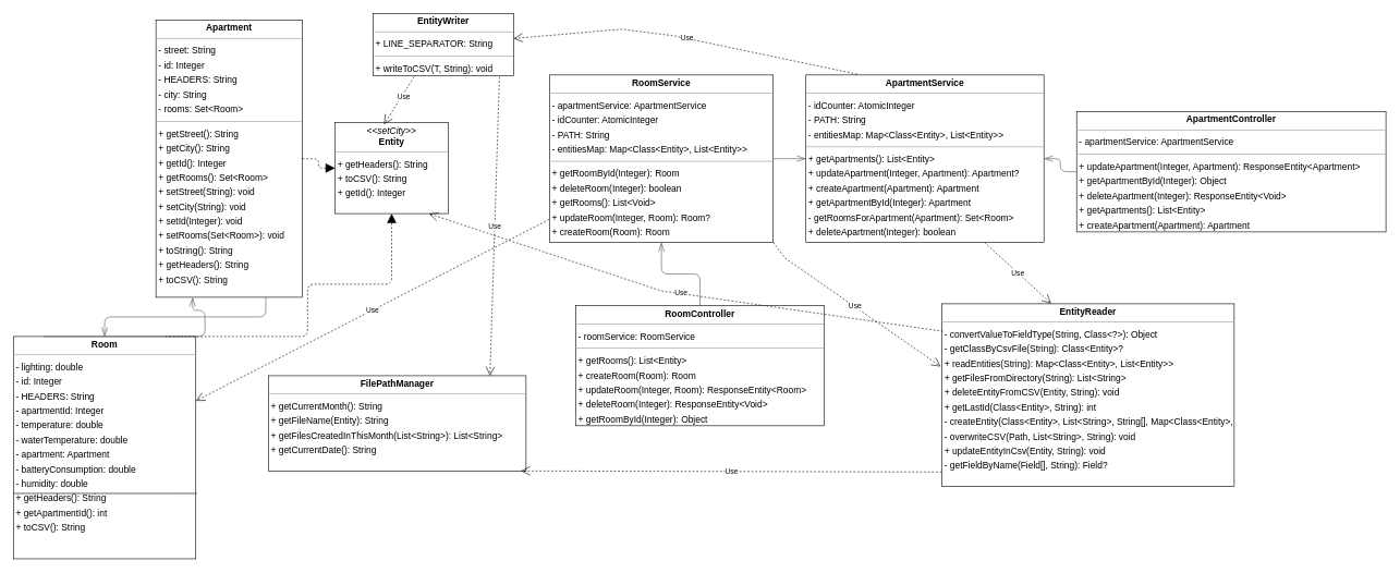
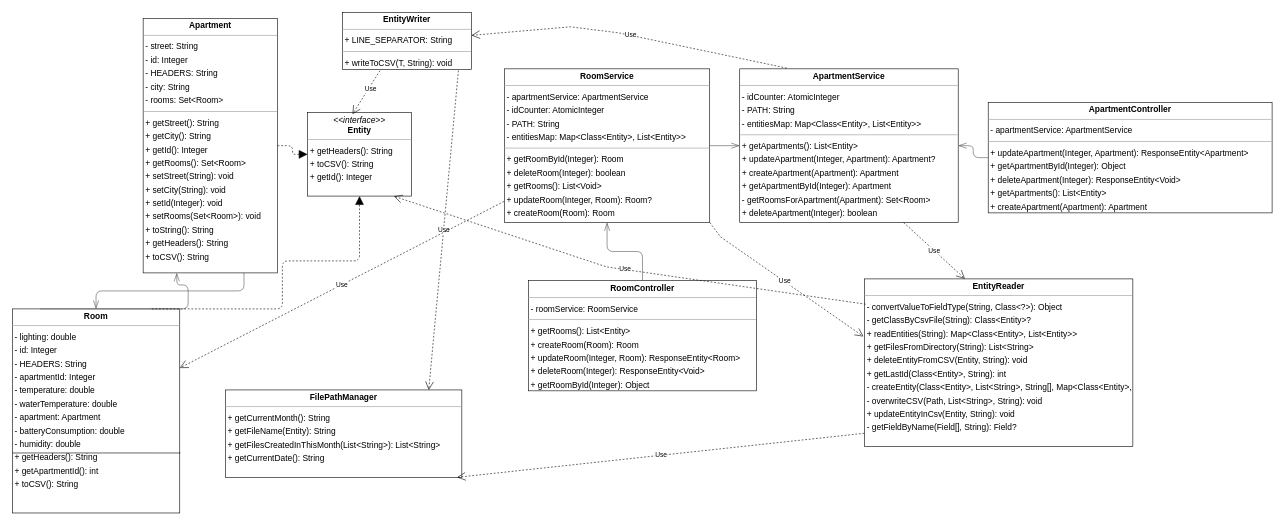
- <mxCell id="6" value="&lt;p style=&quot;margin:0px;margin-top:4px;text-align:center;&quot;&gt;&lt;i&gt;&amp;lt;&amp;lt;setCity&amp;gt;&amp;gt;&lt;/i&gt;&lt;br/&gt;&lt;b&gt;Entity&lt;/b&gt;&lt;/p&gt;&lt;hr size=&quot;1&quot;/&gt;&lt;p style=&quot;margin:0 0 0 4px;line-height:1.6;&quot;&gt;+ getHeaders(): String&lt;br/&gt;+ toCSV(): String&lt;br/&gt;+ getId(): Integer&lt;/p&gt;" style="verticalAlign=top;align=left;overflow=fill;fontSize=14;fontFamily=Helvetica;html=1;rounded=0;shadow=0;comic=0;labelBackgroundColor=none;strokeWidth=1;" parent="1" vertex="1"><mxGeometry x="512" y="187" width="173" height="139" as="geometry" /></mxCell>
+ <mxCell id="6" value="&lt;p style=&quot;margin:0px;margin-top:4px;text-align:center;&quot;&gt;&lt;i&gt;&amp;lt;&amp;lt;interface&amp;gt;&amp;gt;&lt;/i&gt;&lt;br/&gt;&lt;b&gt;Entity&lt;/b&gt;&lt;/p&gt;&lt;hr size=&quot;1&quot;/&gt;&lt;p style=&quot;margin:0 0 0 4px;line-height:1.6;&quot;&gt;+ getHeaders(): String&lt;br/&gt;+ toCSV(): String&lt;br/&gt;+ getId(): Integer&lt;/p&gt;" style="verticalAlign=top;align=left;overflow=fill;fontSize=14;fontFamily=Helvetica;html=1;rounded=0;shadow=0;comic=0;labelBackgroundColor=none;strokeWidth=1;" parent="1" vertex="1"><mxGeometry x="512" y="187" width="173" height="139" as="geometry" /></mxCell>
- <mxCell id="9" value="&lt;p style=&quot;margin:0px;margin-top:4px;text-align:center;&quot;&gt;&lt;b&gt;FilePathManager&lt;/b&gt;&lt;/p&gt;&lt;hr size=&quot;1&quot;/&gt;&lt;p style=&quot;margin:0 0 0 4px;line-height:1.6;&quot;&gt;+ getCurrentMonth(): String&lt;br/&gt;+ getFileName(Entity): String&lt;br/&gt;+ getFilesCreatedInThisMonth(List&amp;lt;String&amp;gt;): List&amp;lt;String&amp;gt;&lt;br/&gt;+ getCurrentDate(): String&lt;/p&gt;" style="verticalAlign=top;align=left;overflow=fill;fontSize=14;fontFamily=Helvetica;html=1;rounded=0;shadow=0;comic=0;labelBackgroundColor=none;strokeWidth=1;" parent="1" vertex="1"><mxGeometry x="410" y="574" width="394" height="146" as="geometry" /></mxCell>
+ <mxCell id="9" value="&lt;p style=&quot;margin:0px;margin-top:4px;text-align:center;&quot;&gt;&lt;b&gt;FilePathManager&lt;/b&gt;&lt;/p&gt;&lt;hr size=&quot;1&quot;/&gt;&lt;p style=&quot;margin:0 0 0 4px;line-height:1.6;&quot;&gt;+ getCurrentMonth(): String&lt;br/&gt;+ getFileName(Entity): String&lt;br/&gt;+ getFilesCreatedInThisMonth(List&amp;lt;String&amp;gt;): List&amp;lt;String&amp;gt;&lt;br/&gt;+ getCurrentDate(): String&lt;/p&gt;" style="verticalAlign=top;align=left;overflow=fill;fontSize=14;fontFamily=Helvetica;html=1;rounded=0;shadow=0;comic=0;labelBackgroundColor=none;strokeWidth=1;" parent="1" vertex="1"><mxGeometry x="375" y="649" width="394" height="146" as="geometry" /></mxCell>
